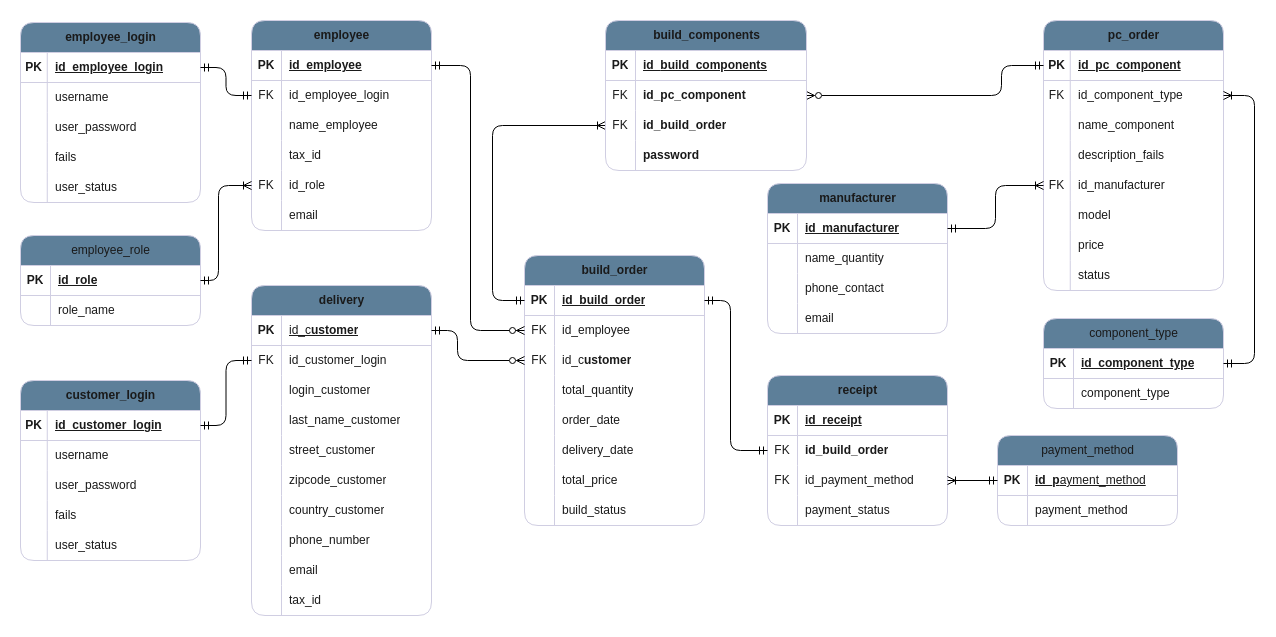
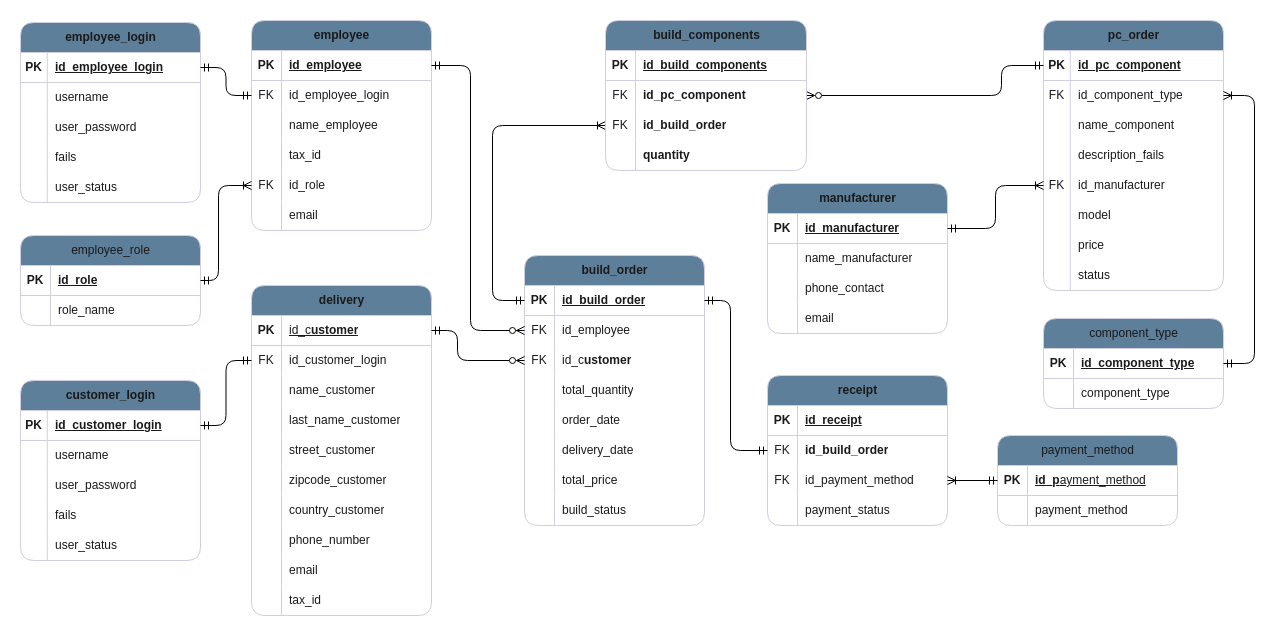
- <mxCell id="196" value="&lt;span style=&quot;font-weight: 700;&quot;&gt;password&lt;/span&gt;" style="shape=partialRectangle;connectable=0;fillColor=none;top=0;left=0;bottom=0;right=0;align=left;spacingLeft=6;overflow=hidden;whiteSpace=wrap;html=1;labelBackgroundColor=none;strokeColor=#D0CEE2;fontColor=#1A1A1A;rounded=1;" parent="194" vertex="1"><mxGeometry x="30" width="171" height="30" as="geometry"><mxRectangle width="171" height="30" as="alternateBounds" /></mxGeometry></mxCell>
+ <mxCell id="196" value="&lt;span style=&quot;font-weight: 700;&quot;&gt;quantity&lt;/span&gt;" style="shape=partialRectangle;connectable=0;fillColor=none;top=0;left=0;bottom=0;right=0;align=left;spacingLeft=6;overflow=hidden;whiteSpace=wrap;html=1;labelBackgroundColor=none;strokeColor=#D0CEE2;fontColor=#1A1A1A;rounded=1;" parent="194" vertex="1"><mxGeometry x="30" width="171" height="30" as="geometry"><mxRectangle width="171" height="30" as="alternateBounds" /></mxGeometry></mxCell>
- <mxCell id="133" value="name_quantity" style="shape=partialRectangle;connectable=0;fillColor=none;top=0;left=0;bottom=0;right=0;align=left;spacingLeft=6;overflow=hidden;whiteSpace=wrap;html=1;labelBackgroundColor=none;strokeColor=#D0CEE2;fontColor=#1A1A1A;rounded=1;" parent="131" vertex="1"><mxGeometry x="30" width="150" height="30" as="geometry"><mxRectangle width="150" height="30" as="alternateBounds" /></mxGeometry></mxCell>
+ <mxCell id="133" value="name_manufacturer" style="shape=partialRectangle;connectable=0;fillColor=none;top=0;left=0;bottom=0;right=0;align=left;spacingLeft=6;overflow=hidden;whiteSpace=wrap;html=1;labelBackgroundColor=none;strokeColor=#D0CEE2;fontColor=#1A1A1A;rounded=1;" parent="131" vertex="1"><mxGeometry x="30" width="150" height="30" as="geometry"><mxRectangle width="150" height="30" as="alternateBounds" /></mxGeometry></mxCell>
- <mxCell id="30" value="login_customer" style="shape=partialRectangle;connectable=0;fillColor=none;top=0;left=0;bottom=0;right=0;align=left;spacingLeft=6;overflow=hidden;whiteSpace=wrap;html=1;labelBackgroundColor=none;strokeColor=#D0CEE2;fontColor=#1A1A1A;rounded=1;" parent="28" vertex="1"><mxGeometry x="30" width="150" height="30" as="geometry"><mxRectangle width="150" height="30" as="alternateBounds" /></mxGeometry></mxCell>
+ <mxCell id="30" value="name_customer" style="shape=partialRectangle;connectable=0;fillColor=none;top=0;left=0;bottom=0;right=0;align=left;spacingLeft=6;overflow=hidden;whiteSpace=wrap;html=1;labelBackgroundColor=none;strokeColor=#D0CEE2;fontColor=#1A1A1A;rounded=1;" parent="28" vertex="1"><mxGeometry x="30" width="150" height="30" as="geometry"><mxRectangle width="150" height="30" as="alternateBounds" /></mxGeometry></mxCell>
